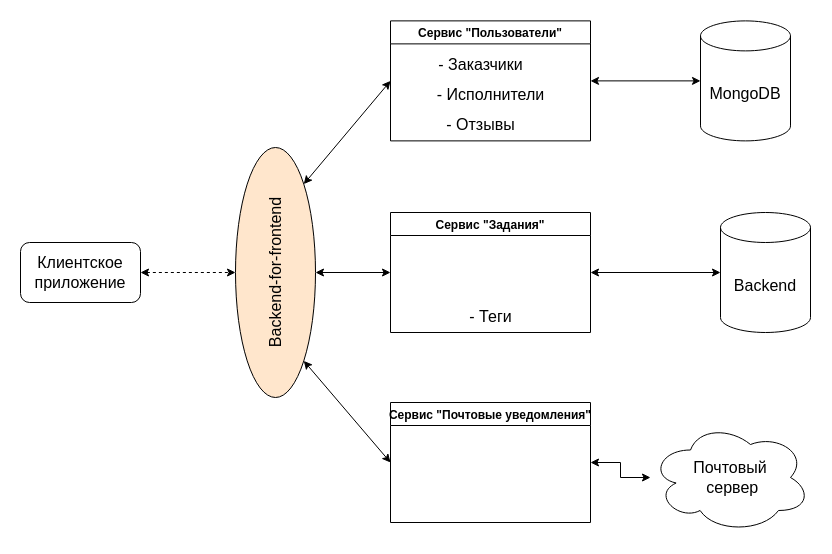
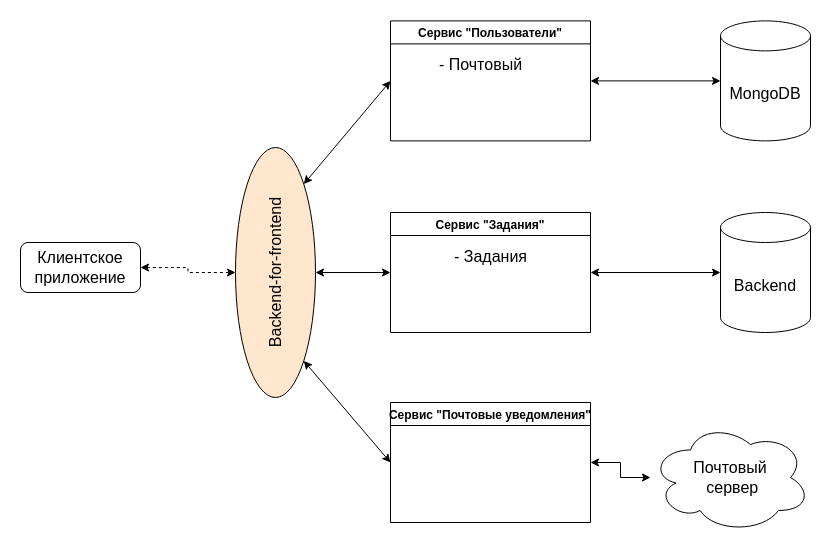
- <mxCell id="8" value="&lt;font style=&quot;font-size: 16px;&quot;&gt;- Заказчики&lt;/font&gt;" style="text;html=1;align=center;verticalAlign=middle;resizable=0;points=[];autosize=1;strokeColor=none;fillColor=none;" parent="6" vertex="1"><mxGeometry x="35" y="29" width="110" height="30" as="geometry" /></mxCell>
+ <mxCell id="8" value="&lt;font style=&quot;font-size: 16px;&quot;&gt;- Почтовый&lt;/font&gt;" style="text;html=1;align=center;verticalAlign=middle;resizable=0;points=[];autosize=1;strokeColor=none;fillColor=none;" parent="6" vertex="1"><mxGeometry x="35" y="29" width="110" height="30" as="geometry" /></mxCell>
- <mxCell id="16" value="&lt;span style=&quot;font-size: 16px&quot;&gt;MongoDB&lt;/span&gt;" style="shape=cylinder3;whiteSpace=wrap;html=1;boundedLbl=1;backgroundOutline=1;size=15;" parent="1" vertex="1"><mxGeometry x="700" y="20.39" width="90" height="120" as="geometry" /></mxCell>
+ <mxCell id="16" value="&lt;span style=&quot;font-size: 16px&quot;&gt;MongoDB&lt;/span&gt;" style="shape=cylinder3;whiteSpace=wrap;html=1;boundedLbl=1;backgroundOutline=1;size=15;" parent="1" vertex="1"><mxGeometry x="720" y="20.39" width="90" height="120" as="geometry" /></mxCell>
- <mxCell id="7" value="&lt;font style=&quot;font-size: 16px;&quot;&gt;- Исполнители&lt;/font&gt;" style="text;html=1;align=center;verticalAlign=middle;resizable=0;points=[];autosize=1;strokeColor=none;fillColor=none;" parent="6" vertex="1"><mxGeometry x="35" y="59" width="130" height="30" as="geometry" /></mxCell>
- <mxCell id="9" value="&lt;font style=&quot;font-size: 16px;&quot;&gt;- Отзывы&lt;/font&gt;" style="text;html=1;align=center;verticalAlign=middle;resizable=0;points=[];autosize=1;strokeColor=none;fillColor=none;" parent="6" vertex="1"><mxGeometry x="45" y="89" width="90" height="30" as="geometry" /></mxCell>
+ <mxCell id="13" value="&lt;font style=&quot;font-size: 16px;&quot;&gt;- Задания&lt;/font&gt;" style="text;html=1;align=center;verticalAlign=middle;resizable=0;points=[];autosize=1;strokeColor=none;fillColor=none;" parent="11" vertex="1"><mxGeometry x="50" y="29" width="100" height="30" as="geometry" /></mxCell>
- <mxCell id="3" value="&lt;font style=&quot;font-size: 16px;&quot;&gt;Клиентское приложение&lt;/font&gt;" style="rounded=1;whiteSpace=wrap;html=1;" parent="1" vertex="1"><mxGeometry x="20" y="242" width="120" height="60" as="geometry" /></mxCell>
+ <mxCell id="3" value="&lt;font style=&quot;font-size: 16px;&quot;&gt;Клиентское приложение&lt;/font&gt;" style="rounded=1;whiteSpace=wrap;html=1;" parent="1" vertex="1"><mxGeometry x="20" y="242" width="120" height="50" as="geometry" /></mxCell>
- <mxCell id="12" value="&lt;font style=&quot;font-size: 16px;&quot;&gt;- Теги&lt;/font&gt;" style="text;html=1;align=center;verticalAlign=middle;resizable=0;points=[];autosize=1;strokeColor=none;fillColor=none;" parent="11" vertex="1"><mxGeometry x="65" y="89" width="70" height="30" as="geometry" /></mxCell>
